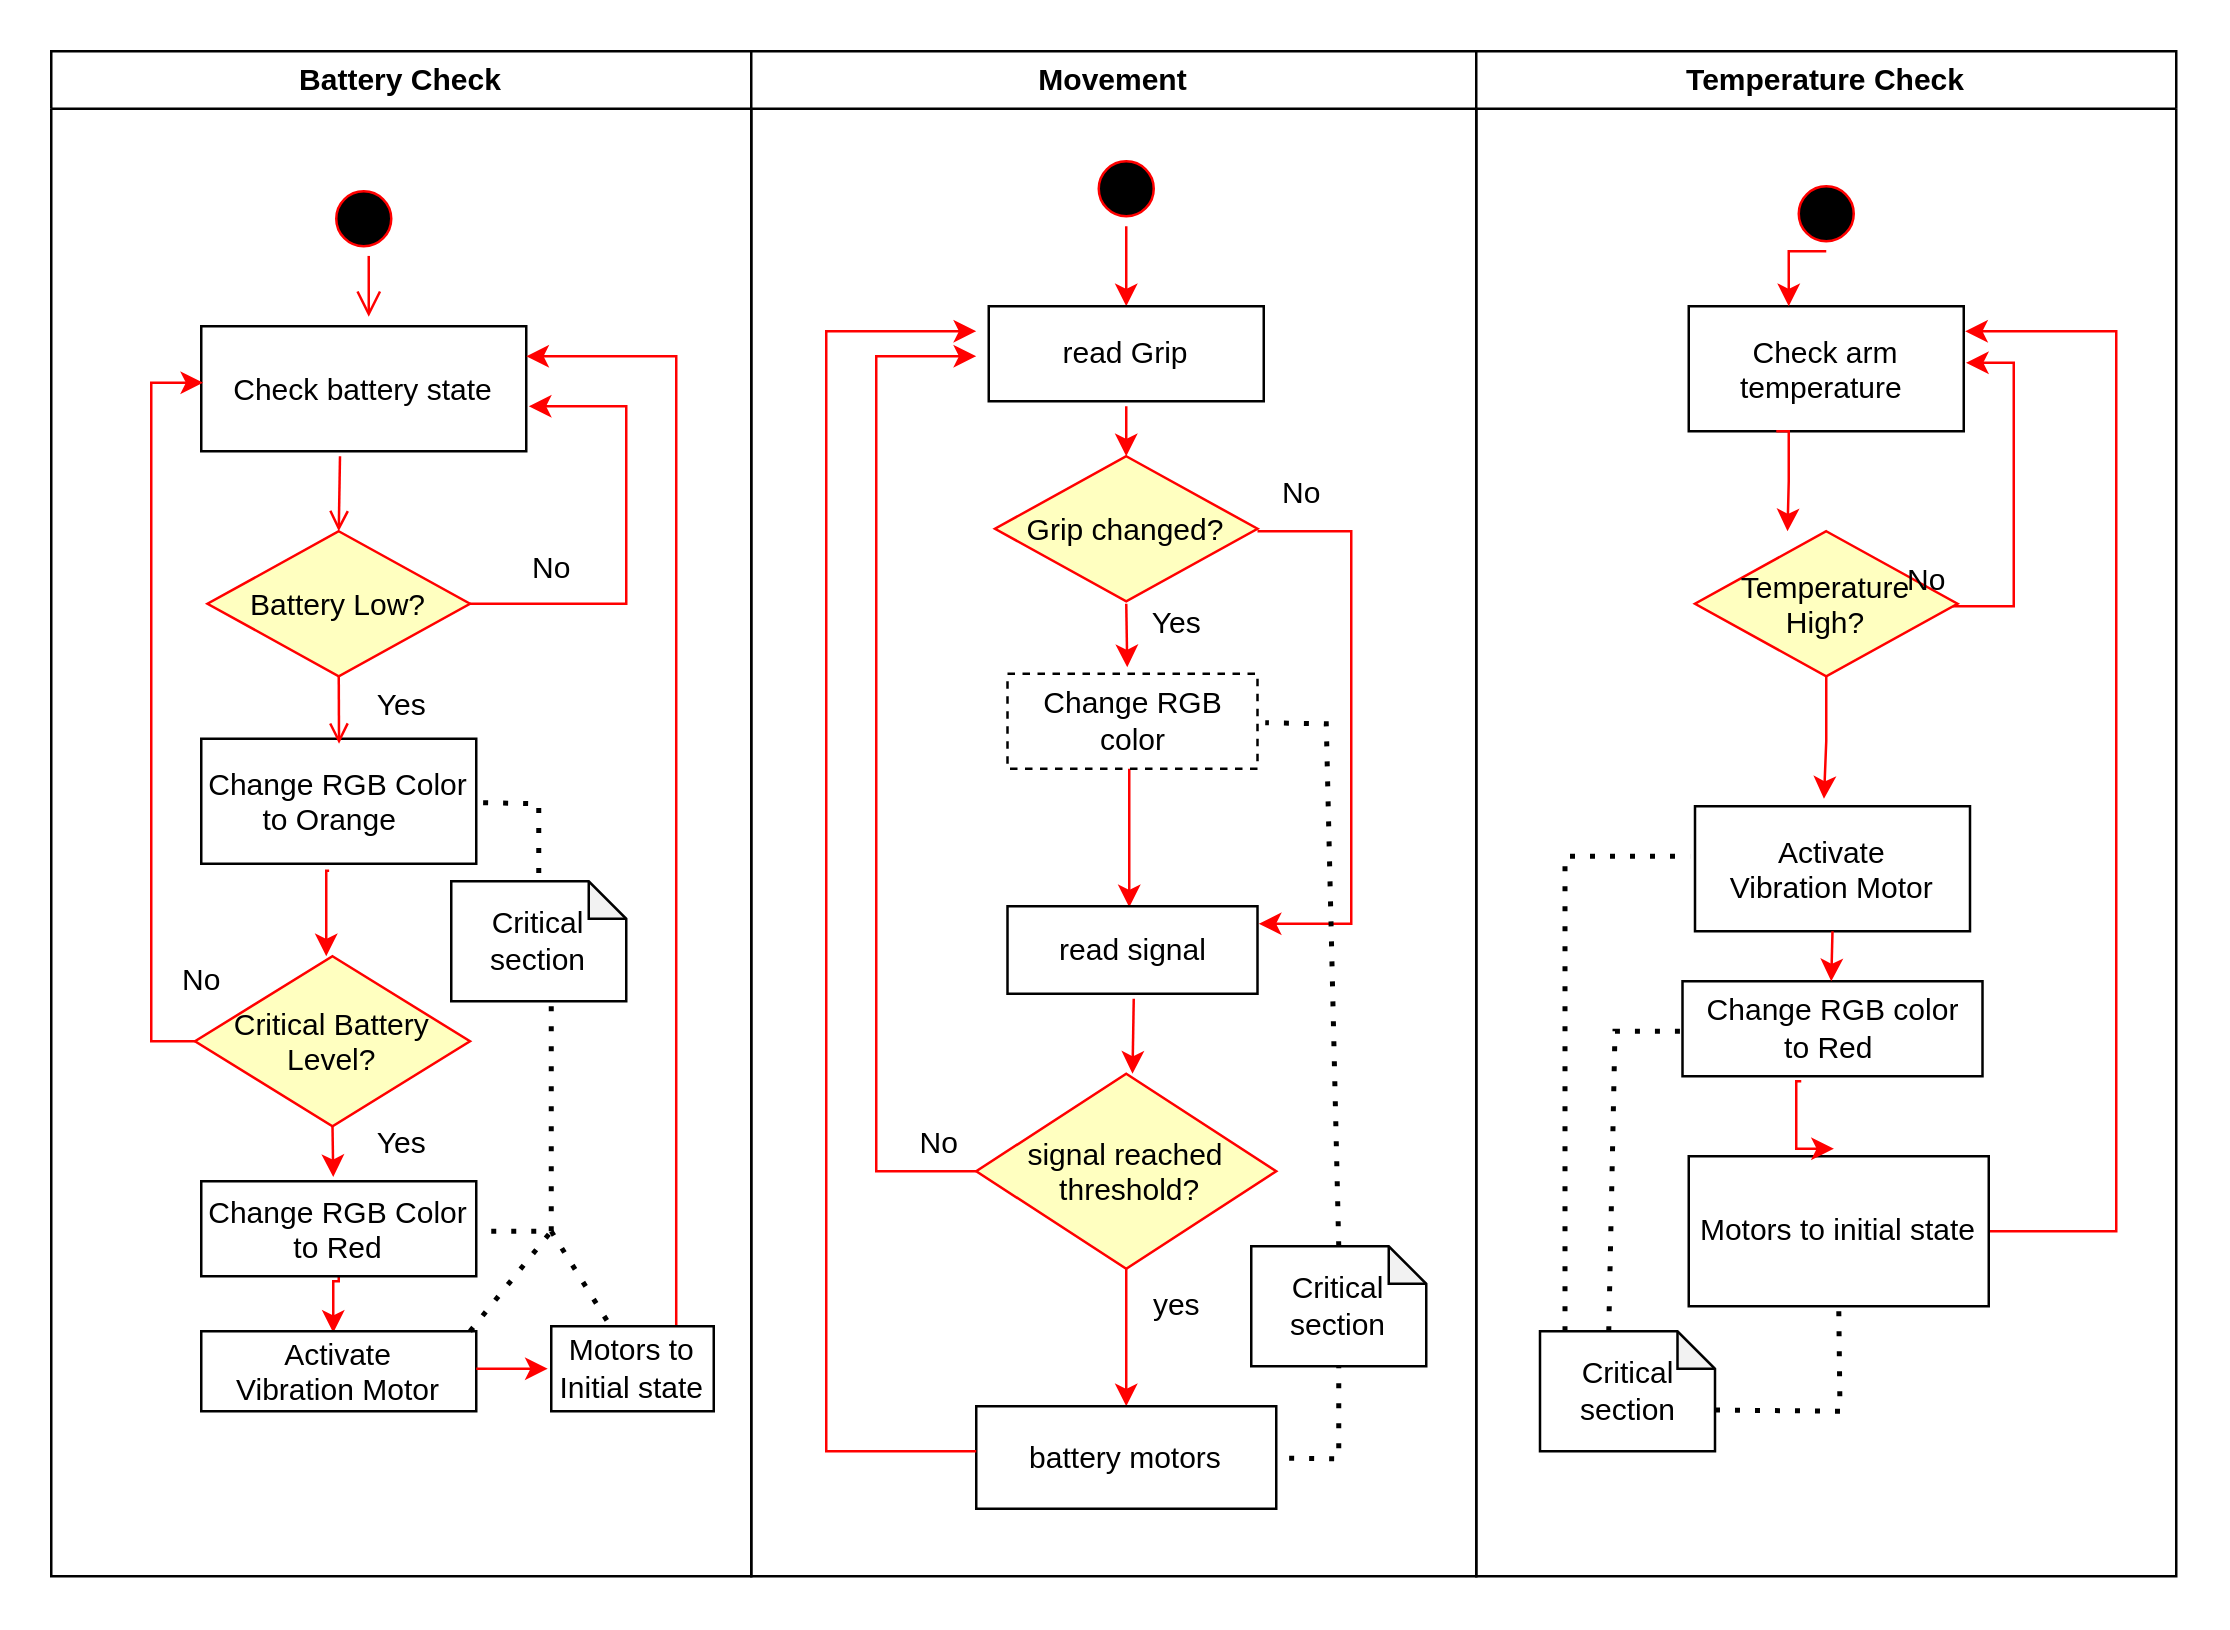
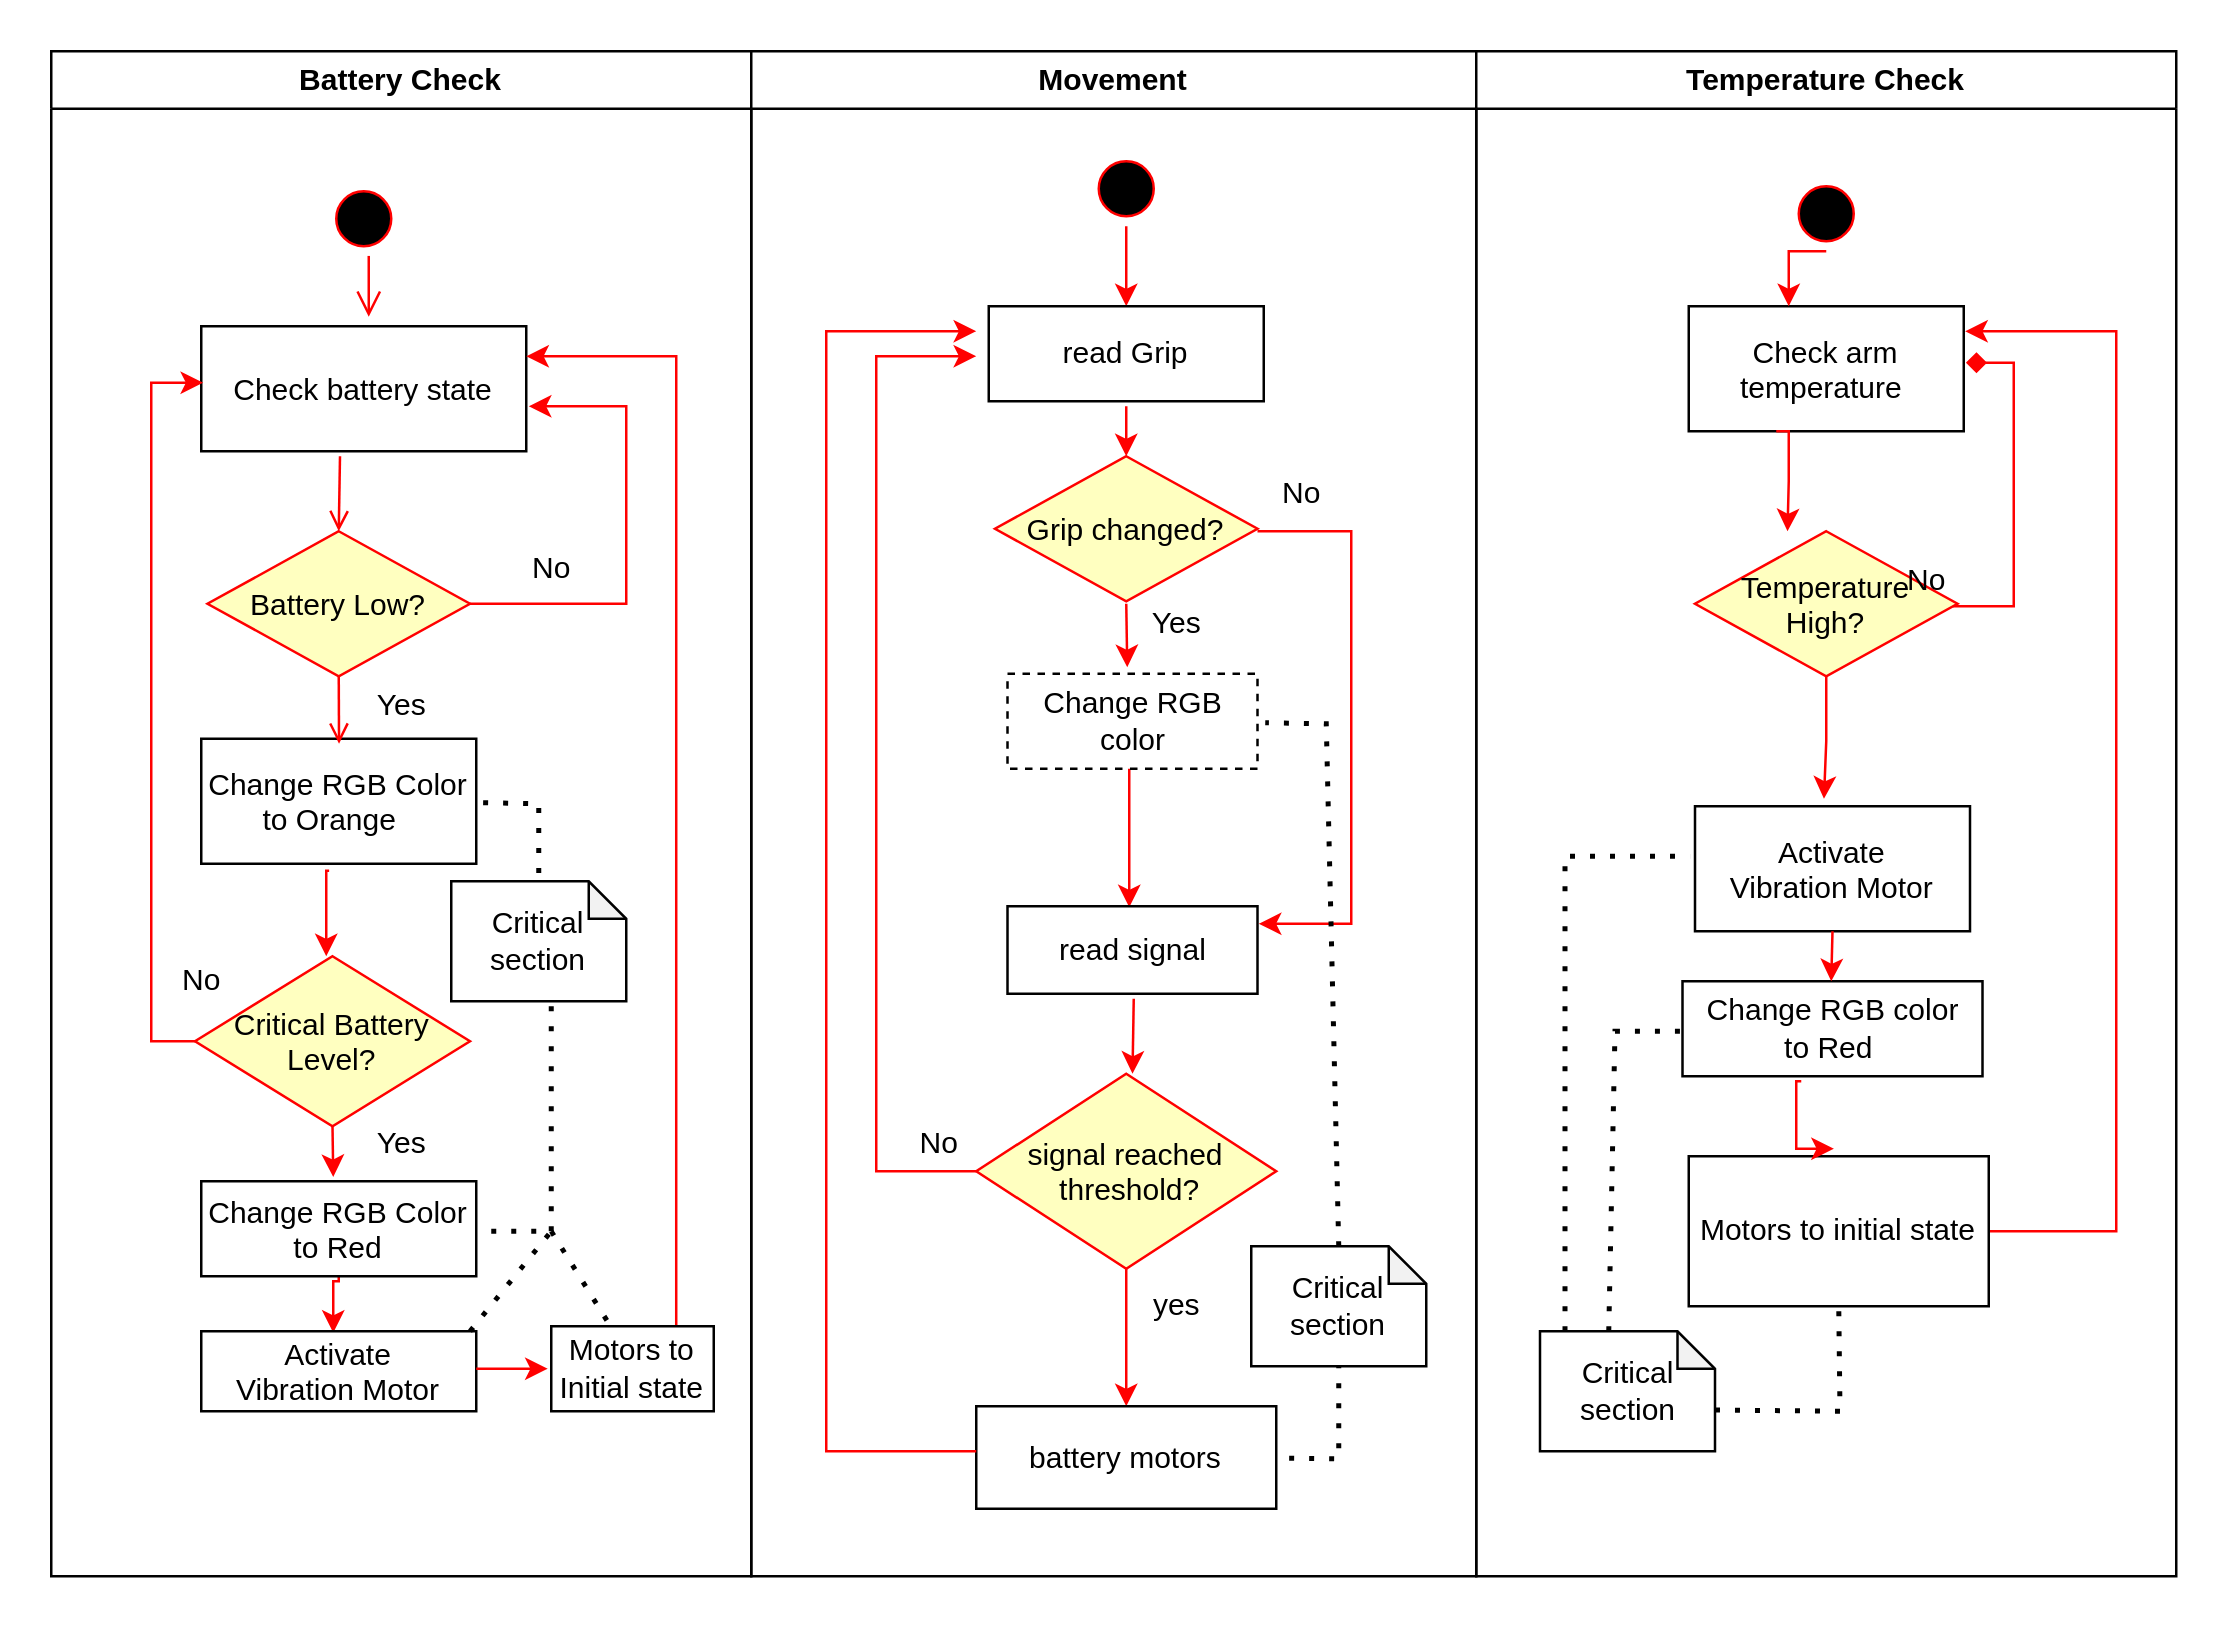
- <mxCell id="51" style="edgeStyle=orthogonalEdgeStyle;rounded=0;orthogonalLoop=1;jettySize=auto;html=1;entryX=1.008;entryY=0.452;entryDx=0;entryDy=0;entryPerimeter=0;strokeColor=#FF0000;" edge="1" parent="47" source="53" target="50"><mxGeometry relative="1" as="geometry"><Array as="points"><mxPoint x="215" y="222" /><mxPoint x="215" y="125" /></Array></mxGeometry></mxCell>
+ <mxCell id="51" style="edgeStyle=orthogonalEdgeStyle;rounded=0;orthogonalLoop=1;jettySize=auto;html=1;entryX=1.008;entryY=0.452;entryDx=0;entryDy=0;entryPerimeter=0;strokeColor=#FF0000;endArrow=diamond;" edge="1" parent="47" source="53" target="50"><mxGeometry relative="1" as="geometry"><Array as="points"><mxPoint x="215" y="222" /><mxPoint x="215" y="125" /></Array></mxGeometry></mxCell>
